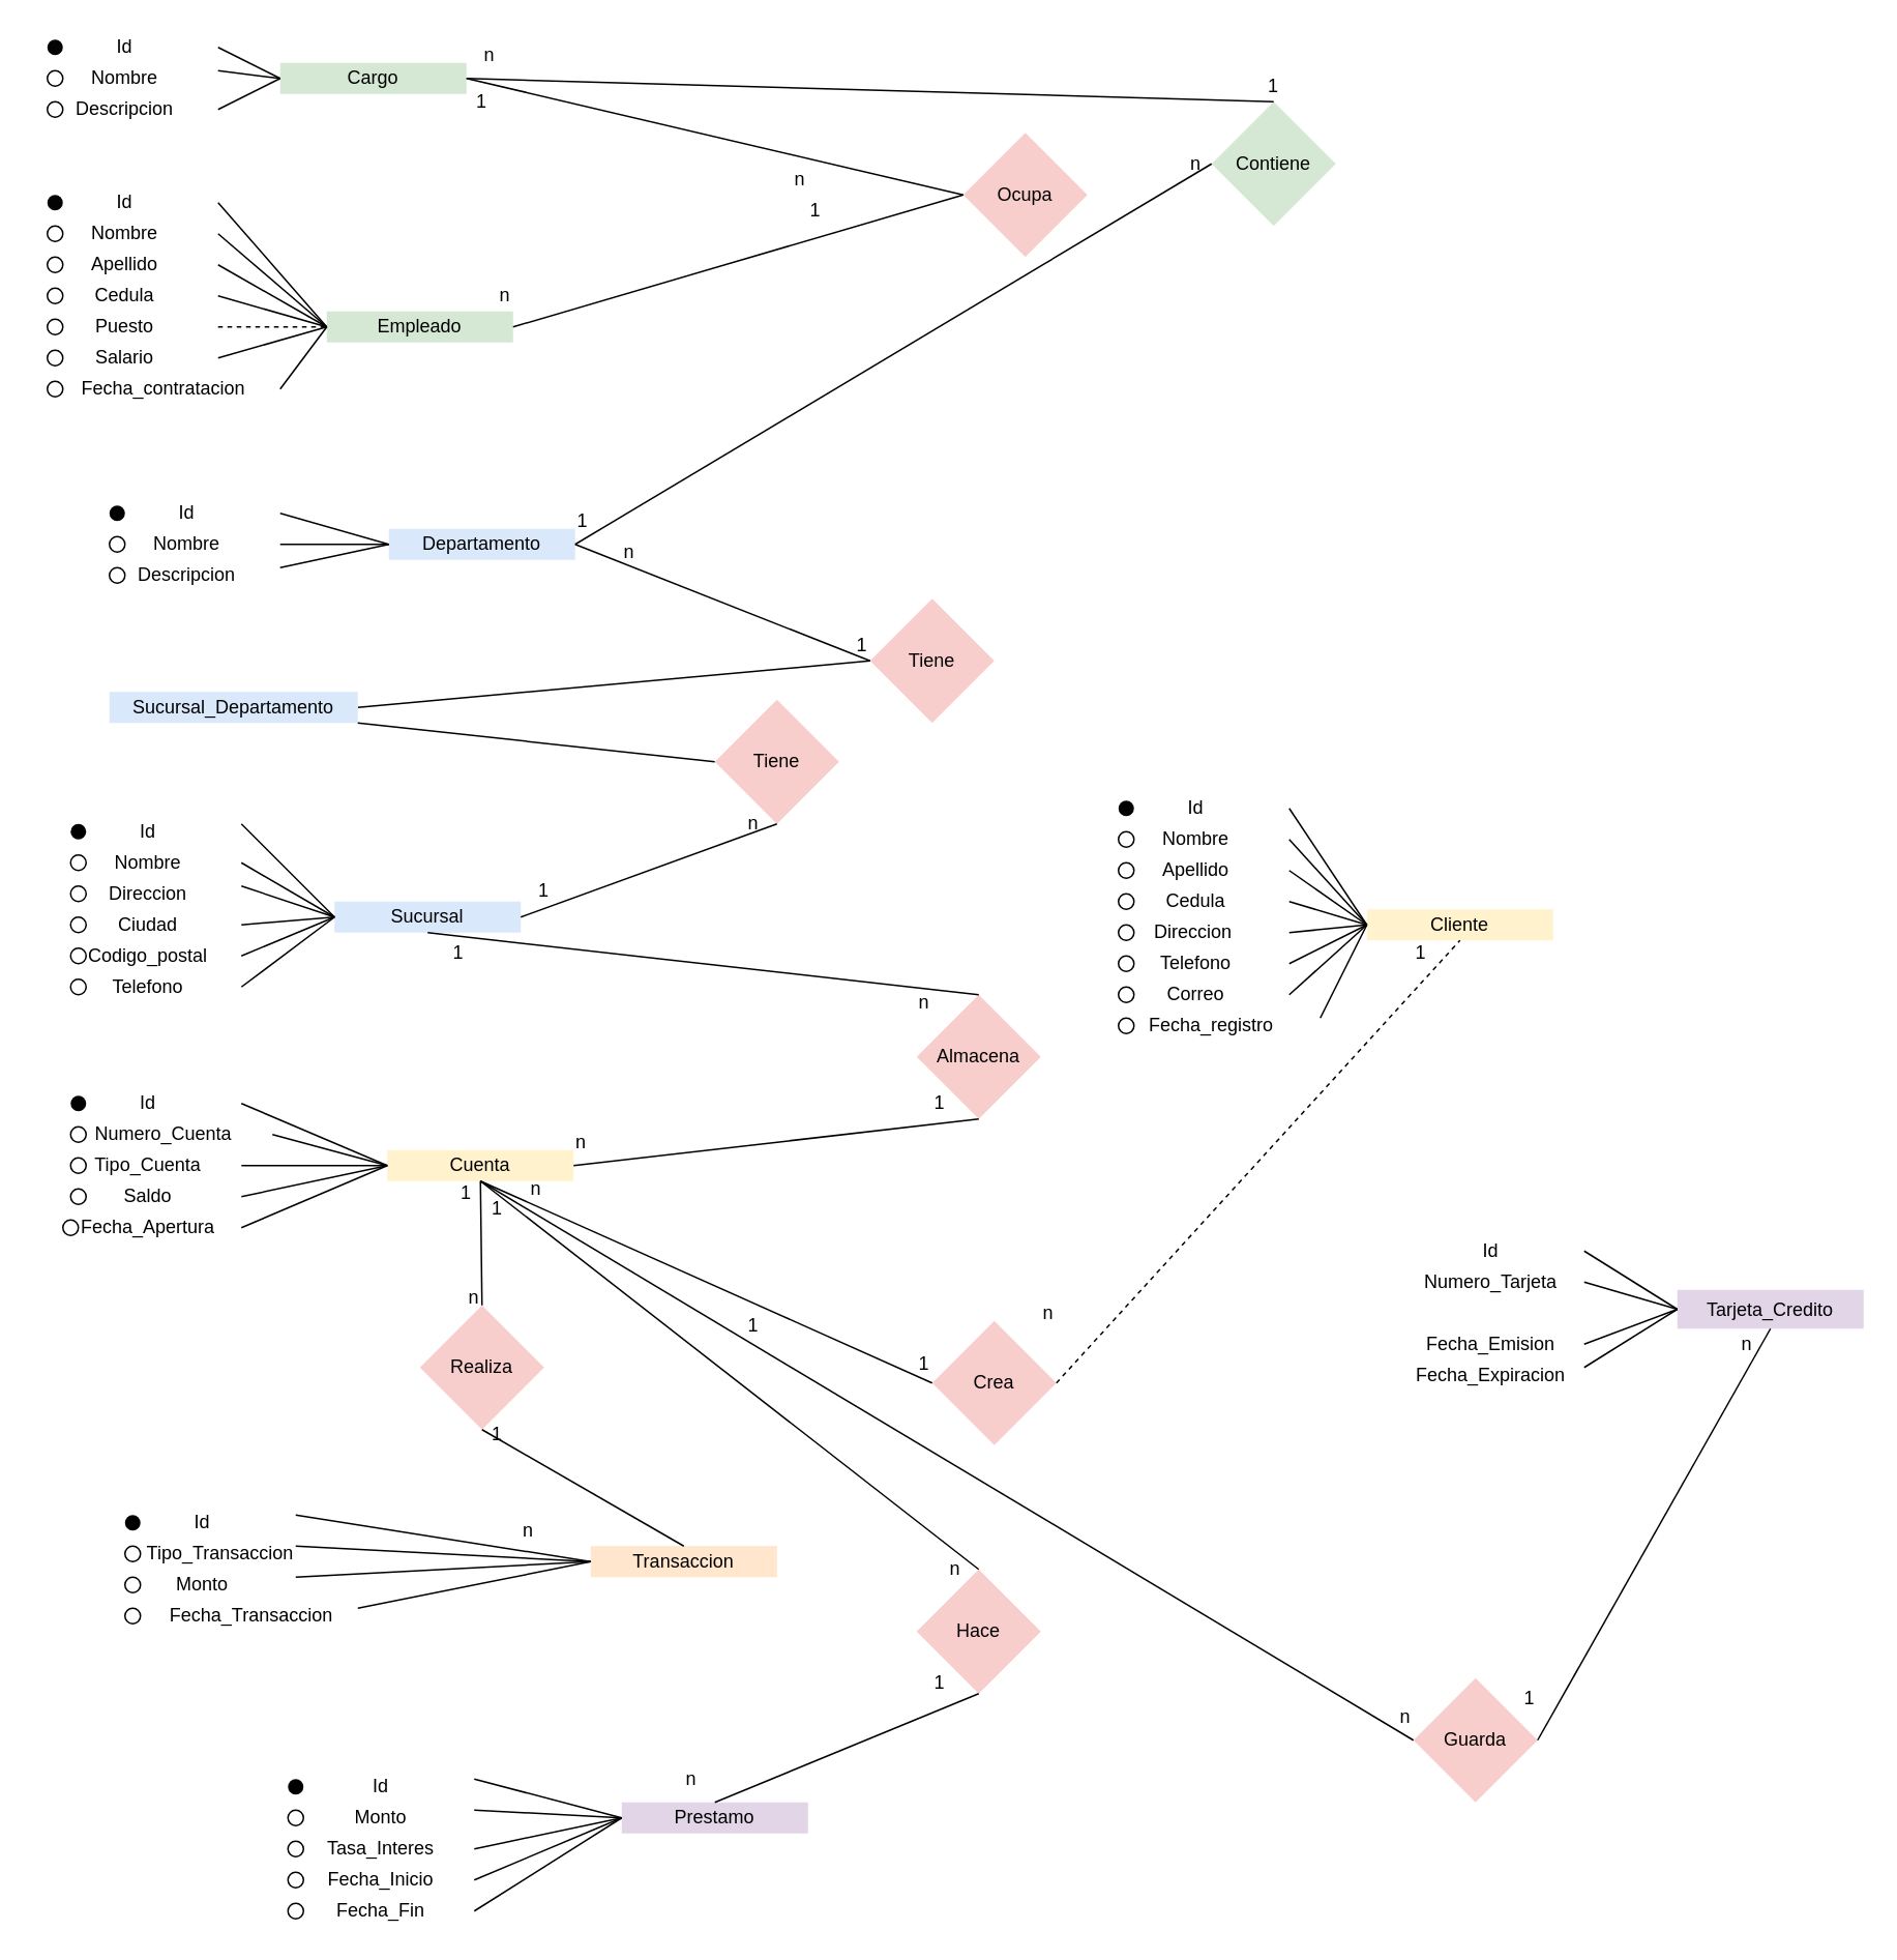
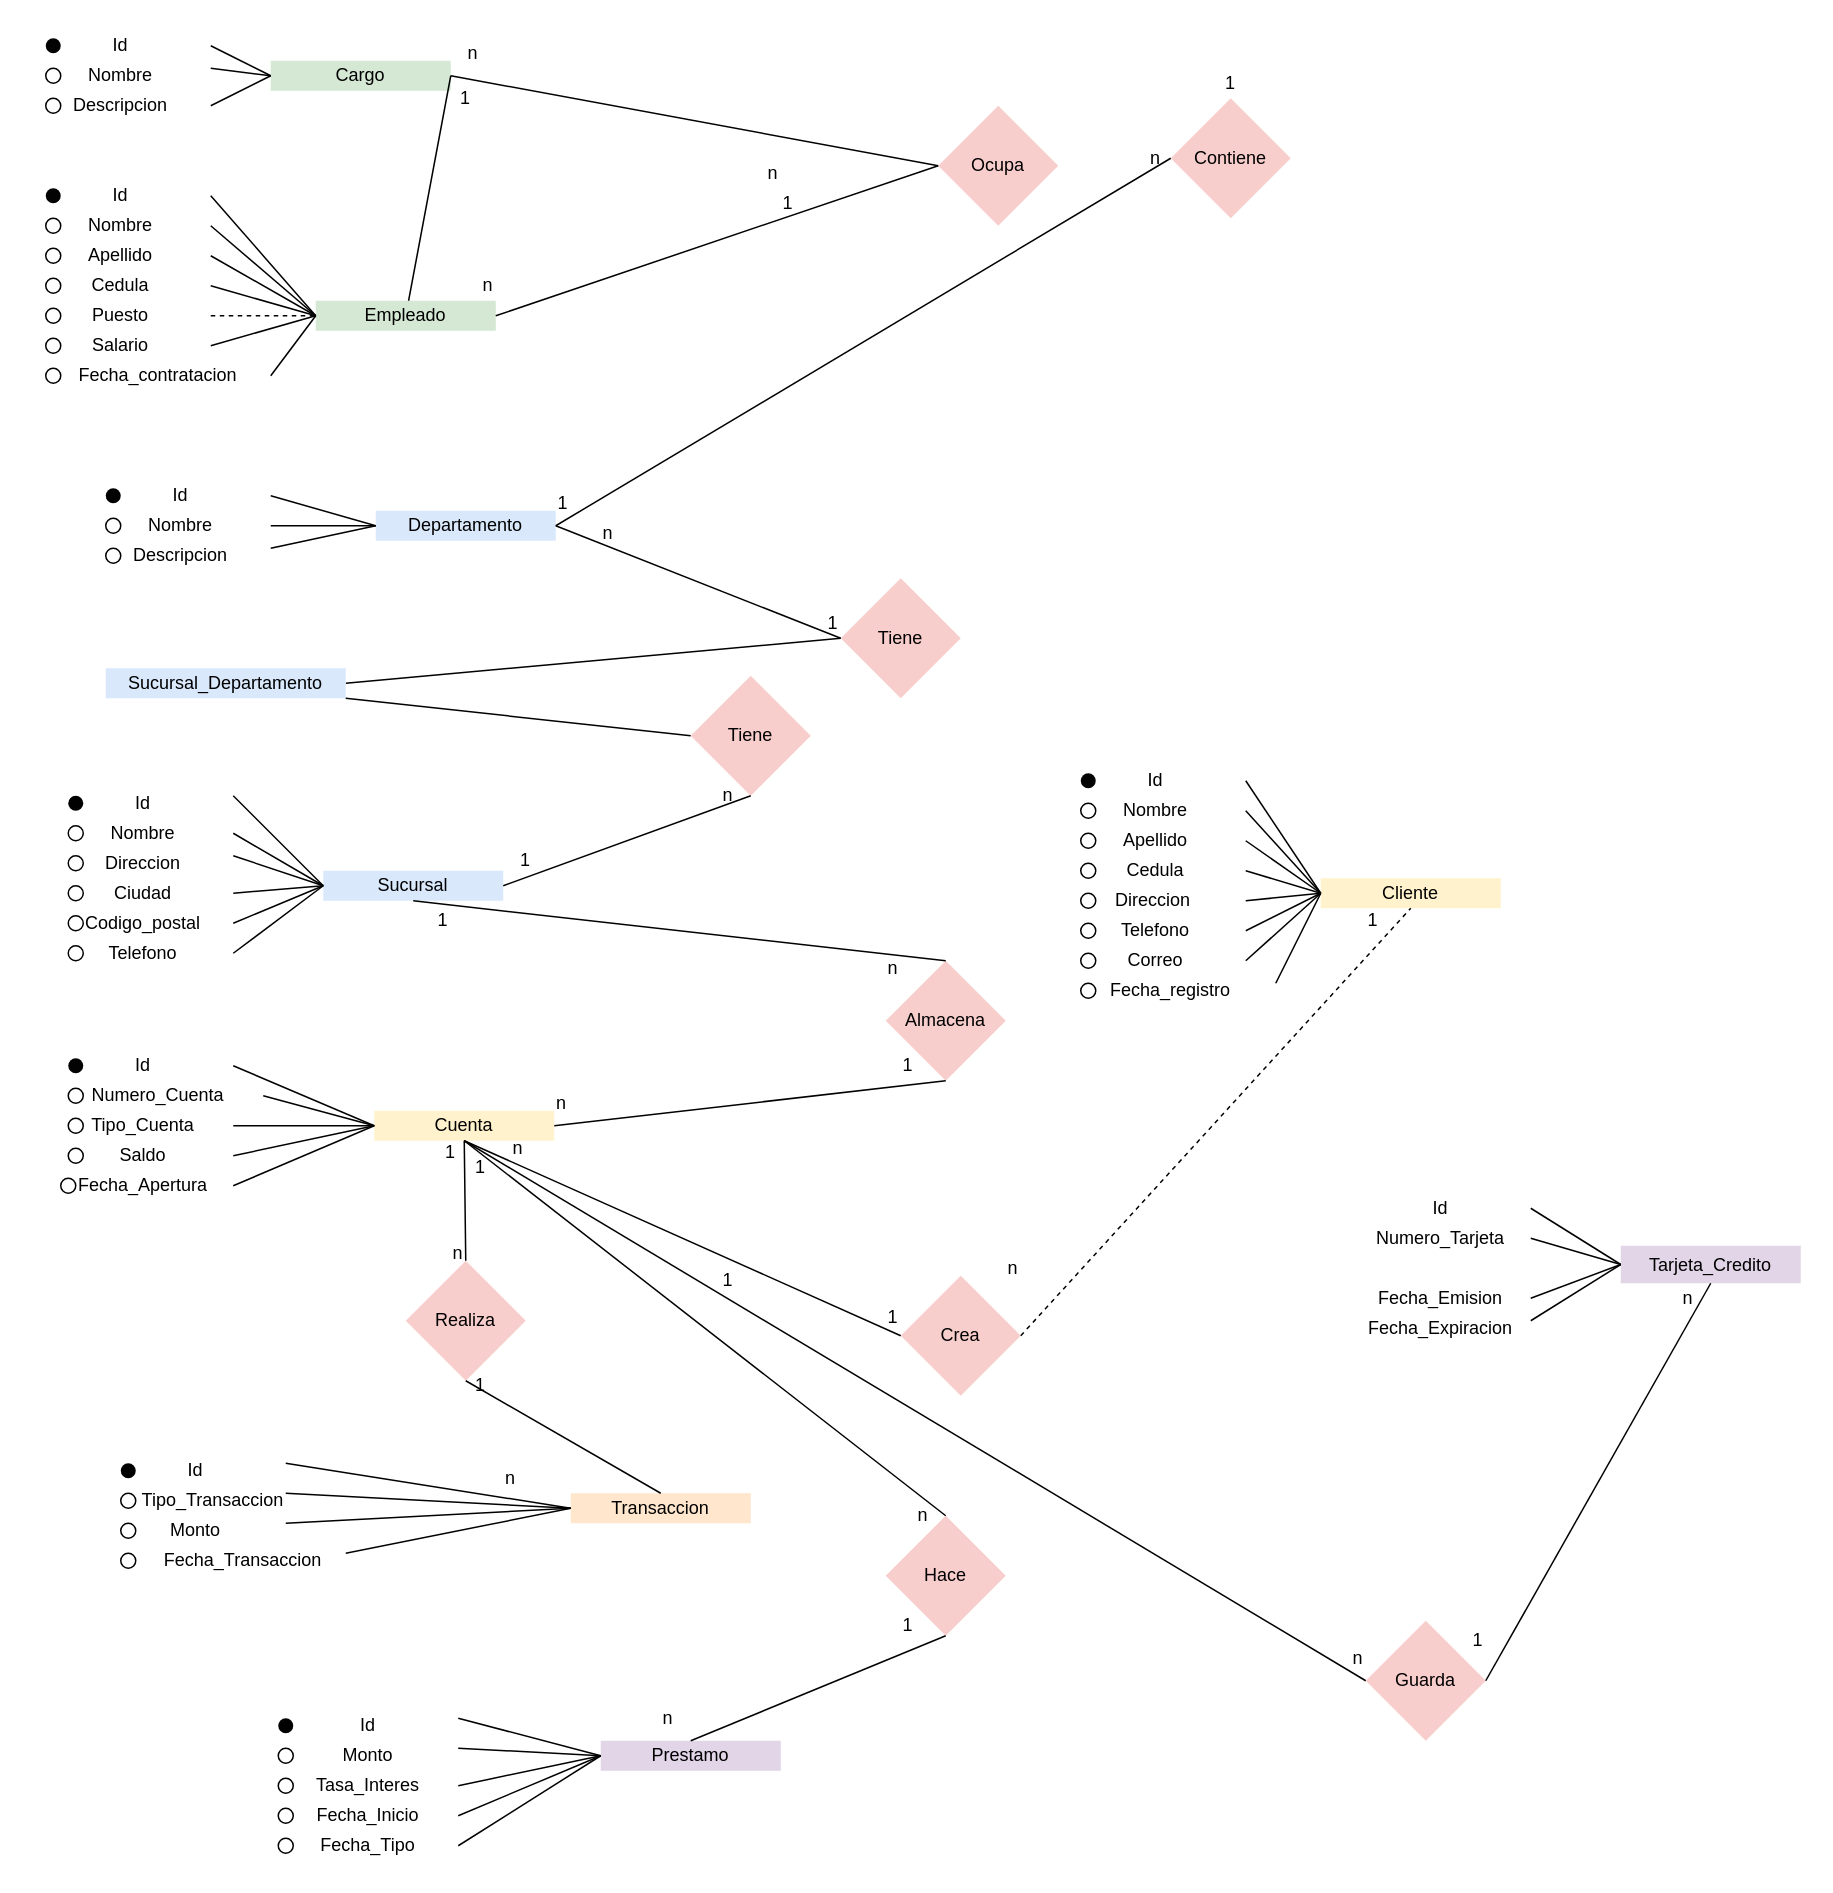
- <mxCell id="107" value="" style="endArrow=none;html=1;rounded=0;entryX=0.5;entryY=0;entryDx=0;entryDy=0;exitX=1;exitY=0.5;exitDx=0;exitDy=0;" parent="1" source="37" target="92" edge="1"><mxGeometry width="50" height="50" relative="1" as="geometry"><mxPoint x="350" y="670" as="sourcePoint" /><mxPoint x="390" y="630" as="targetPoint" /></mxGeometry></mxCell>
+ <mxCell id="107" value="" style="endArrow=none;html=1;rounded=0;exitX=1;exitY=0.5;exitDx=0;exitDy=0;" parent="1" source="37" target="49" edge="1"><mxGeometry width="50" height="50" relative="1" as="geometry"><mxPoint x="350" y="670" as="sourcePoint" /><mxPoint x="390" y="630" as="targetPoint" /></mxGeometry></mxCell>
- <mxCell id="92" value="Contiene" style="rhombus;whiteSpace=wrap;html=1;fillColor=#d5e8d4;strokeColor=none;" parent="1" vertex="1"><mxGeometry x="780" y="65" width="80" height="80" as="geometry" /></mxCell>
+ <mxCell id="92" value="Contiene" style="rhombus;whiteSpace=wrap;html=1;fillColor=#f8cecc;strokeColor=none;" parent="1" vertex="1"><mxGeometry x="780" y="65" width="80" height="80" as="geometry" /></mxCell>
- <mxCell id="97" value="Ocupa" style="rhombus;whiteSpace=wrap;html=1;fillColor=#f8cecc;strokeColor=none;" parent="1" vertex="1"><mxGeometry x="620" y="85" width="80" height="80" as="geometry" /></mxCell>
+ <mxCell id="97" value="Ocupa" style="rhombus;whiteSpace=wrap;html=1;fillColor=#f8cecc;strokeColor=none;" parent="1" vertex="1"><mxGeometry x="625" y="70" width="80" height="80" as="geometry" /></mxCell>
- <mxCell id="154" value="Fecha_Fin" style="rounded=0;whiteSpace=wrap;html=1;fillColor=none;strokeColor=none;" parent="1" vertex="1"><mxGeometry x="185" y="1220" width="120" height="20" as="geometry" /></mxCell>
+ <mxCell id="154" value="Fecha_Tipo" style="rounded=0;whiteSpace=wrap;html=1;fillColor=none;strokeColor=none;" parent="1" vertex="1"><mxGeometry x="185" y="1220" width="120" height="20" as="geometry" /></mxCell>
